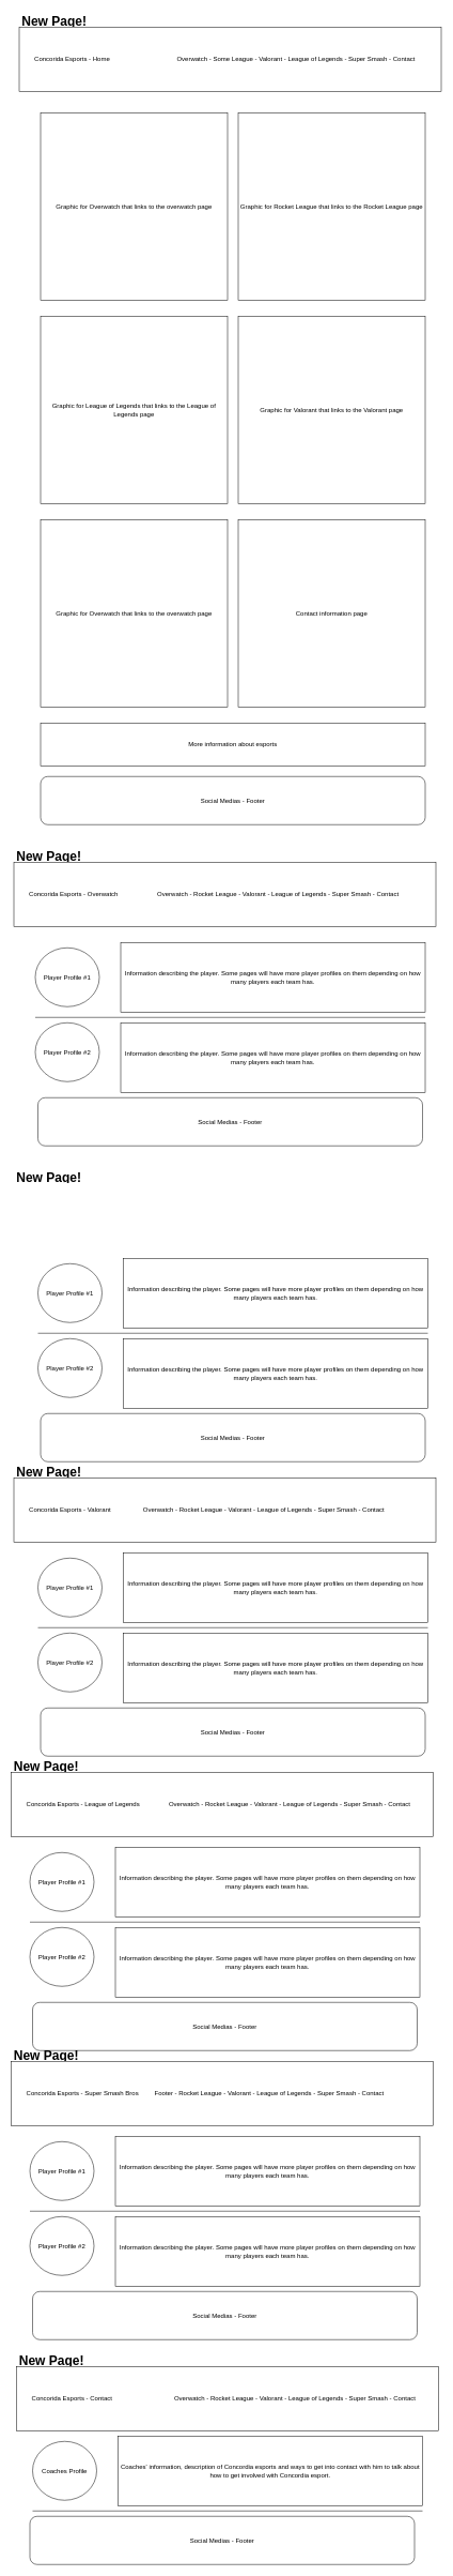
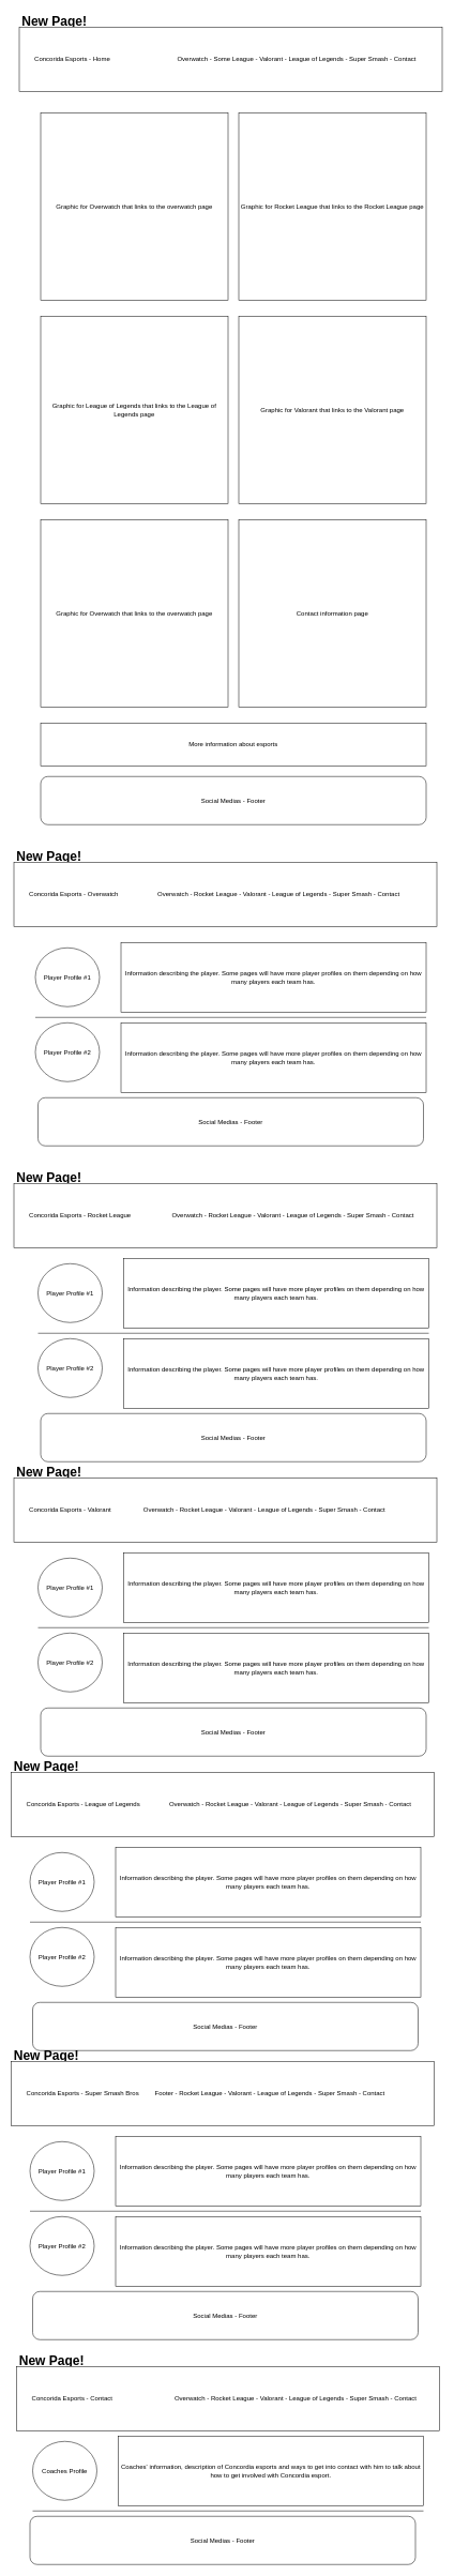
+ <mxCell id="18" value="&lt;span style=&quot;white-space: pre;&quot;&gt;&#09;&lt;/span&gt;Concorida Esports - Rocket League&lt;span style=&quot;white-space: pre;&quot;&gt;&#09;&lt;/span&gt;&lt;span style=&quot;white-space: pre;&quot;&gt;&#09;&lt;/span&gt;&lt;span style=&quot;white-space: pre;&quot;&gt;&#09;&lt;/span&gt;Overwatch - Rocket League - Valorant - League of Legends - Super Smash - Contact&lt;span style=&quot;white-space: pre;&quot;&gt;&#09;&lt;/span&gt;" style="rounded=0;whiteSpace=wrap;html=1;align=left;" vertex="1" parent="1"><mxGeometry x="25" y="2210" width="790" height="120" as="geometry" /></mxCell>
